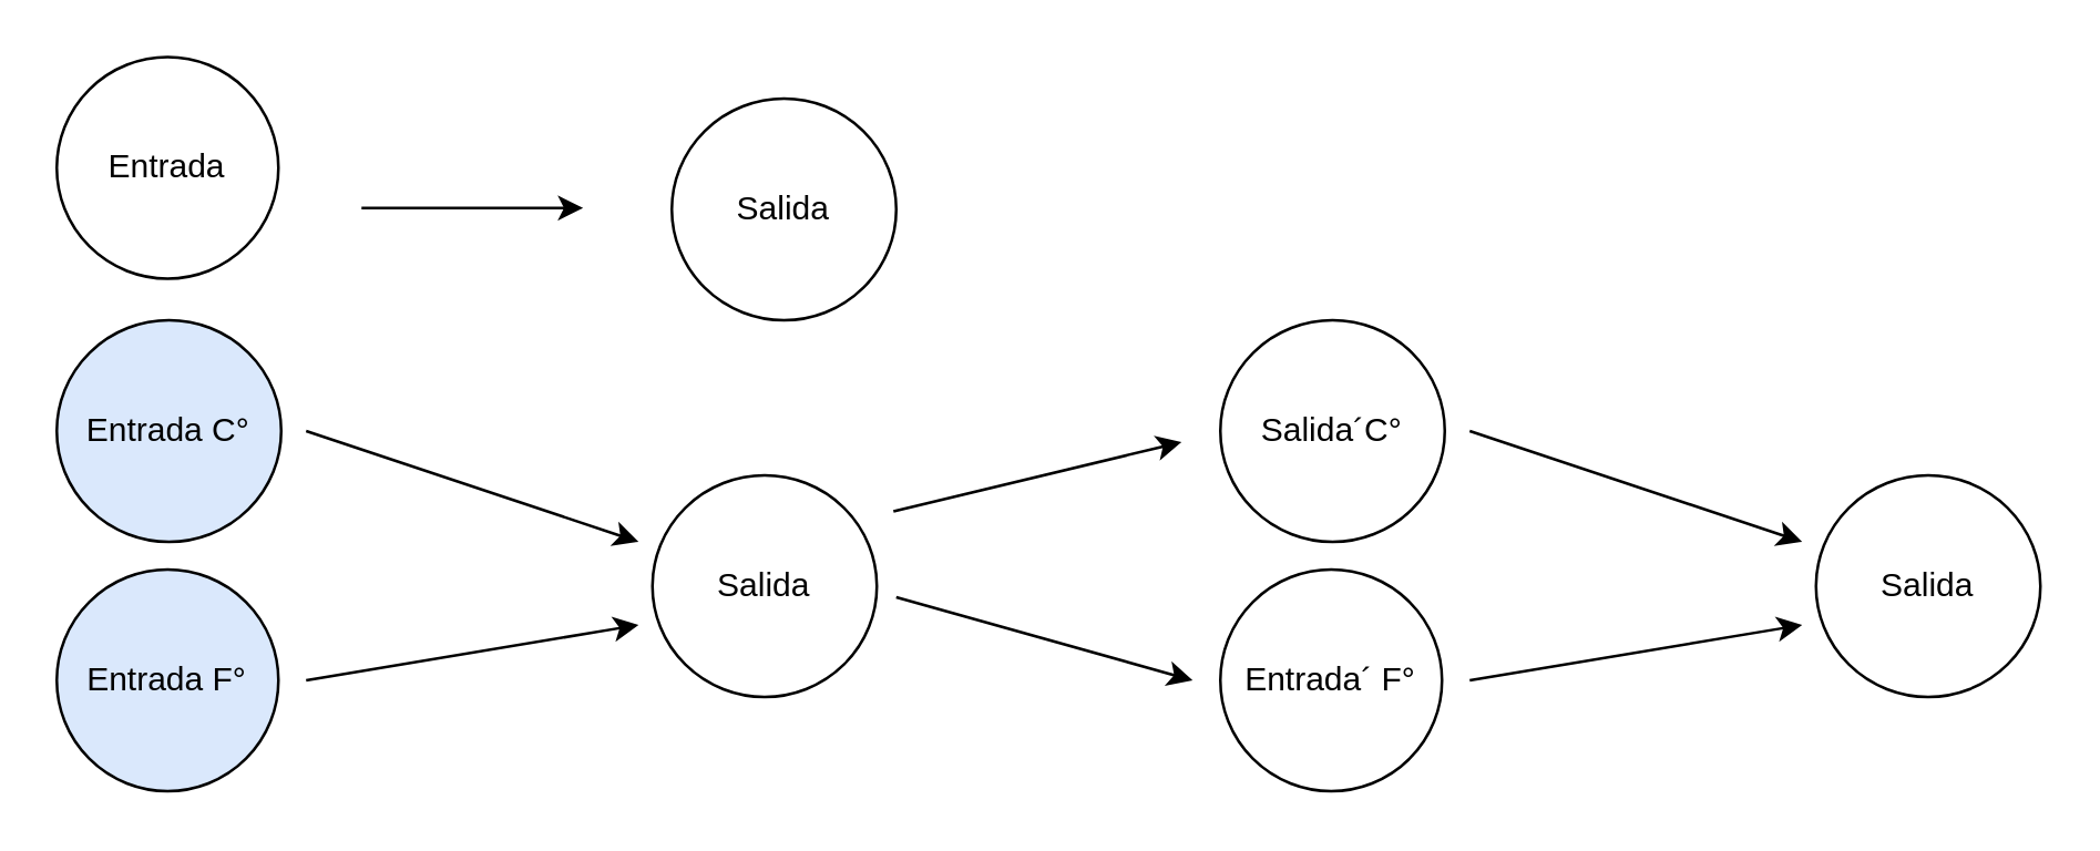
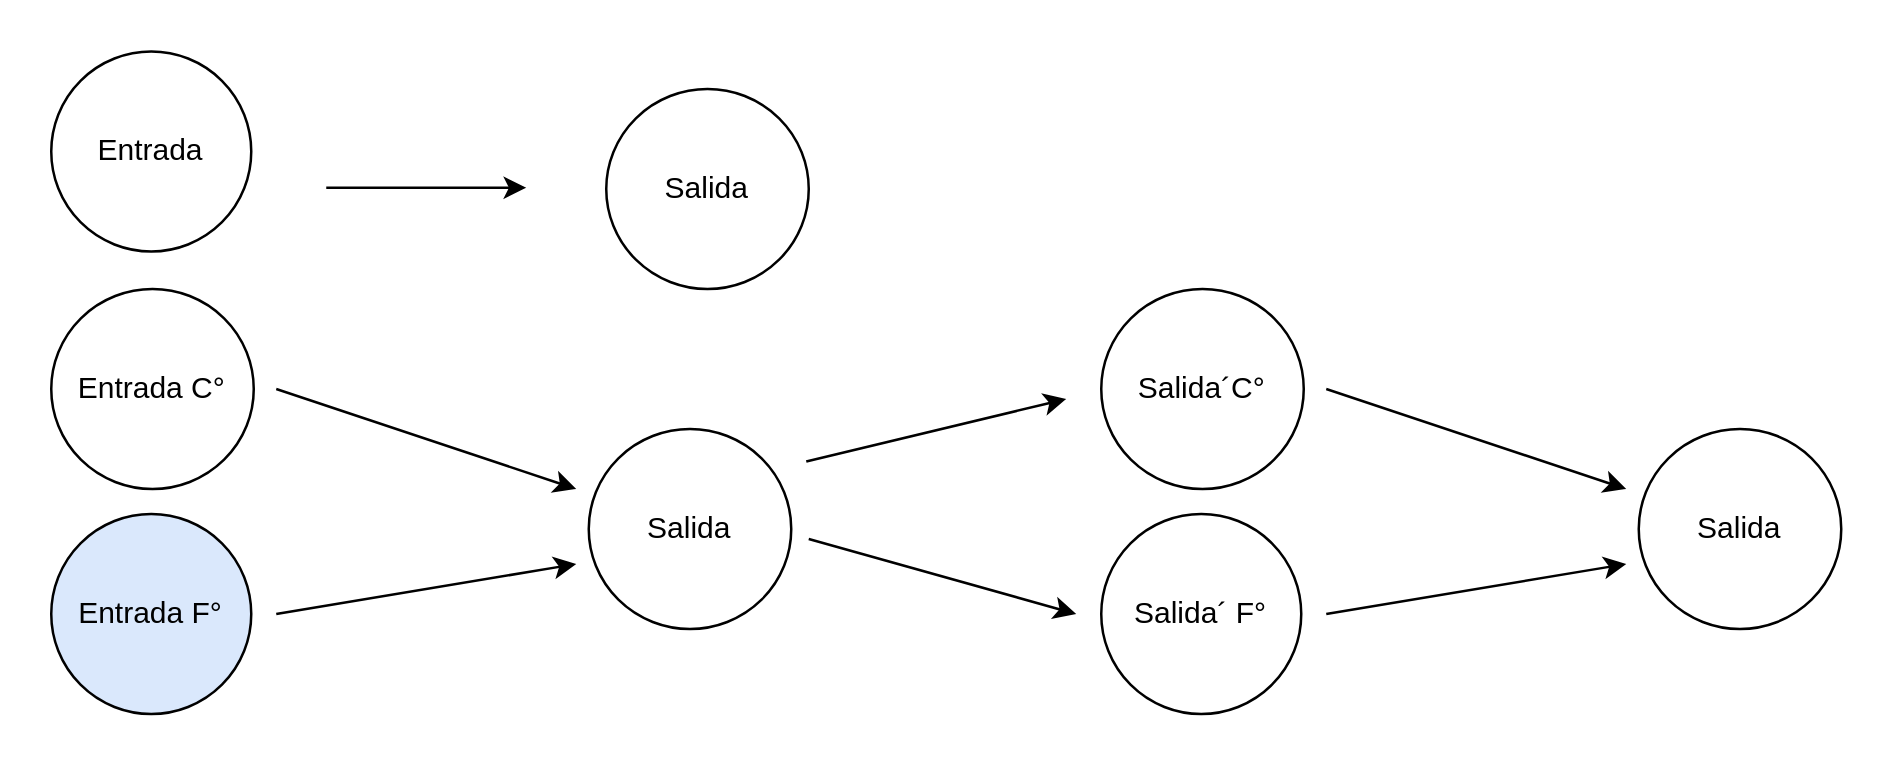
- <mxCell id="4" value="Entrada C°" style="ellipse;whiteSpace=wrap;html=1;aspect=fixed;fillColor=#dae8fc;" parent="1" vertex="1"><mxGeometry x="20" y="115" width="81" height="80" as="geometry" /></mxCell>
+ <mxCell id="4" value="Entrada C°" style="ellipse;whiteSpace=wrap;html=1;aspect=fixed;" parent="1" vertex="1"><mxGeometry x="20" y="115" width="81" height="80" as="geometry" /></mxCell>
- <mxCell id="10" value="Entrada´ F°" style="ellipse;whiteSpace=wrap;html=1;aspect=fixed;" vertex="1" parent="1"><mxGeometry x="440" y="205" width="80" height="80" as="geometry" /></mxCell>
+ <mxCell id="10" value="Salida´ F°" style="ellipse;whiteSpace=wrap;html=1;aspect=fixed;" vertex="1" parent="1"><mxGeometry x="440" y="205" width="80" height="80" as="geometry" /></mxCell>
